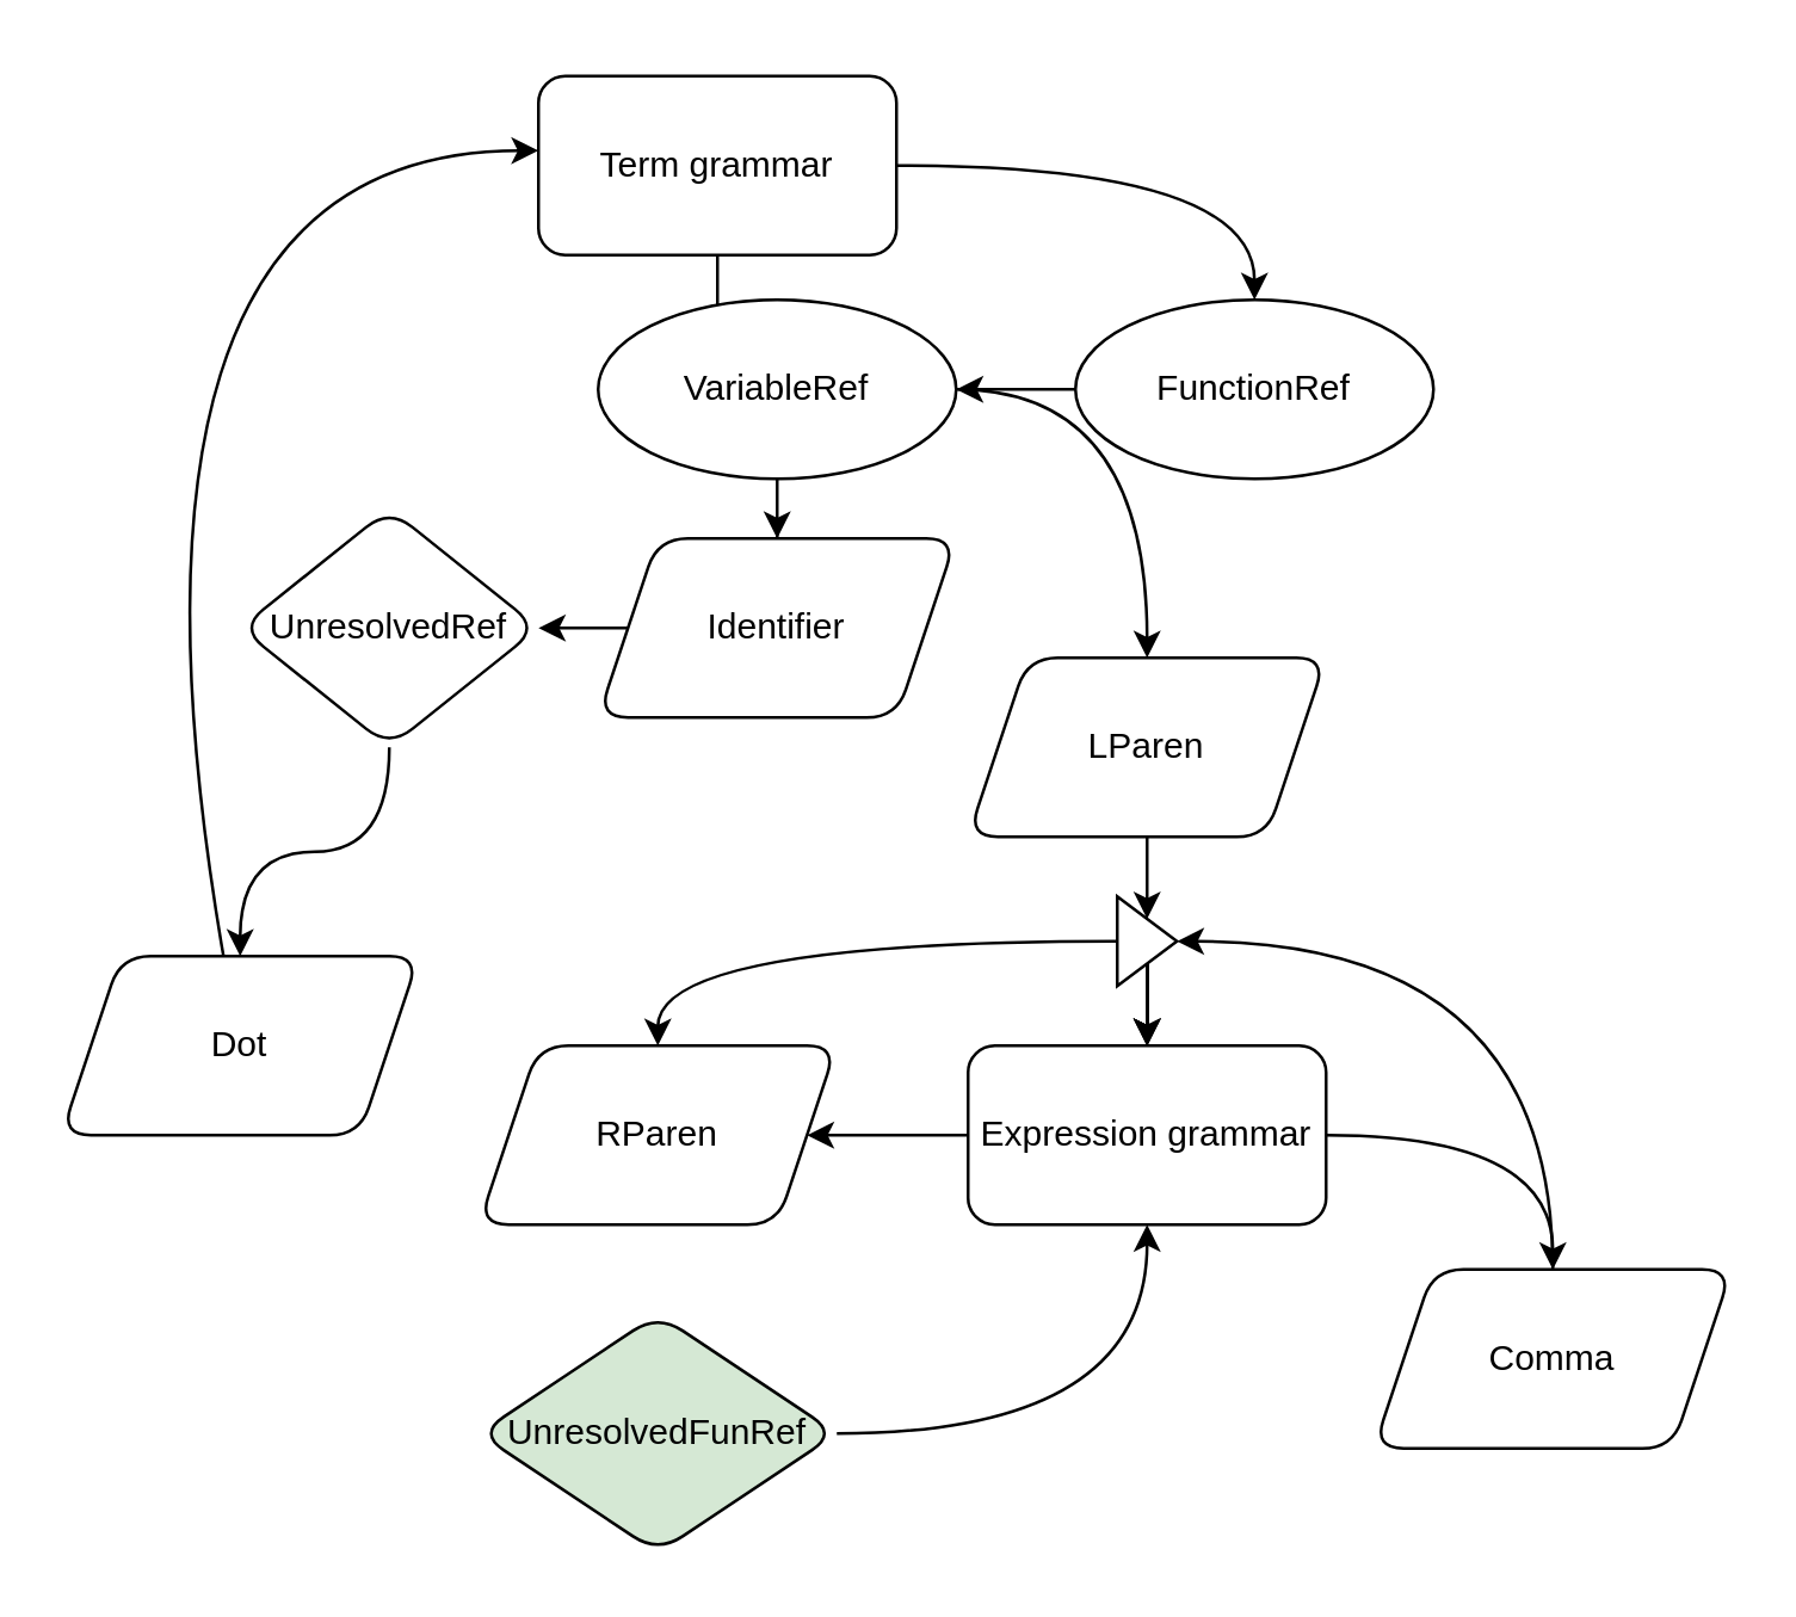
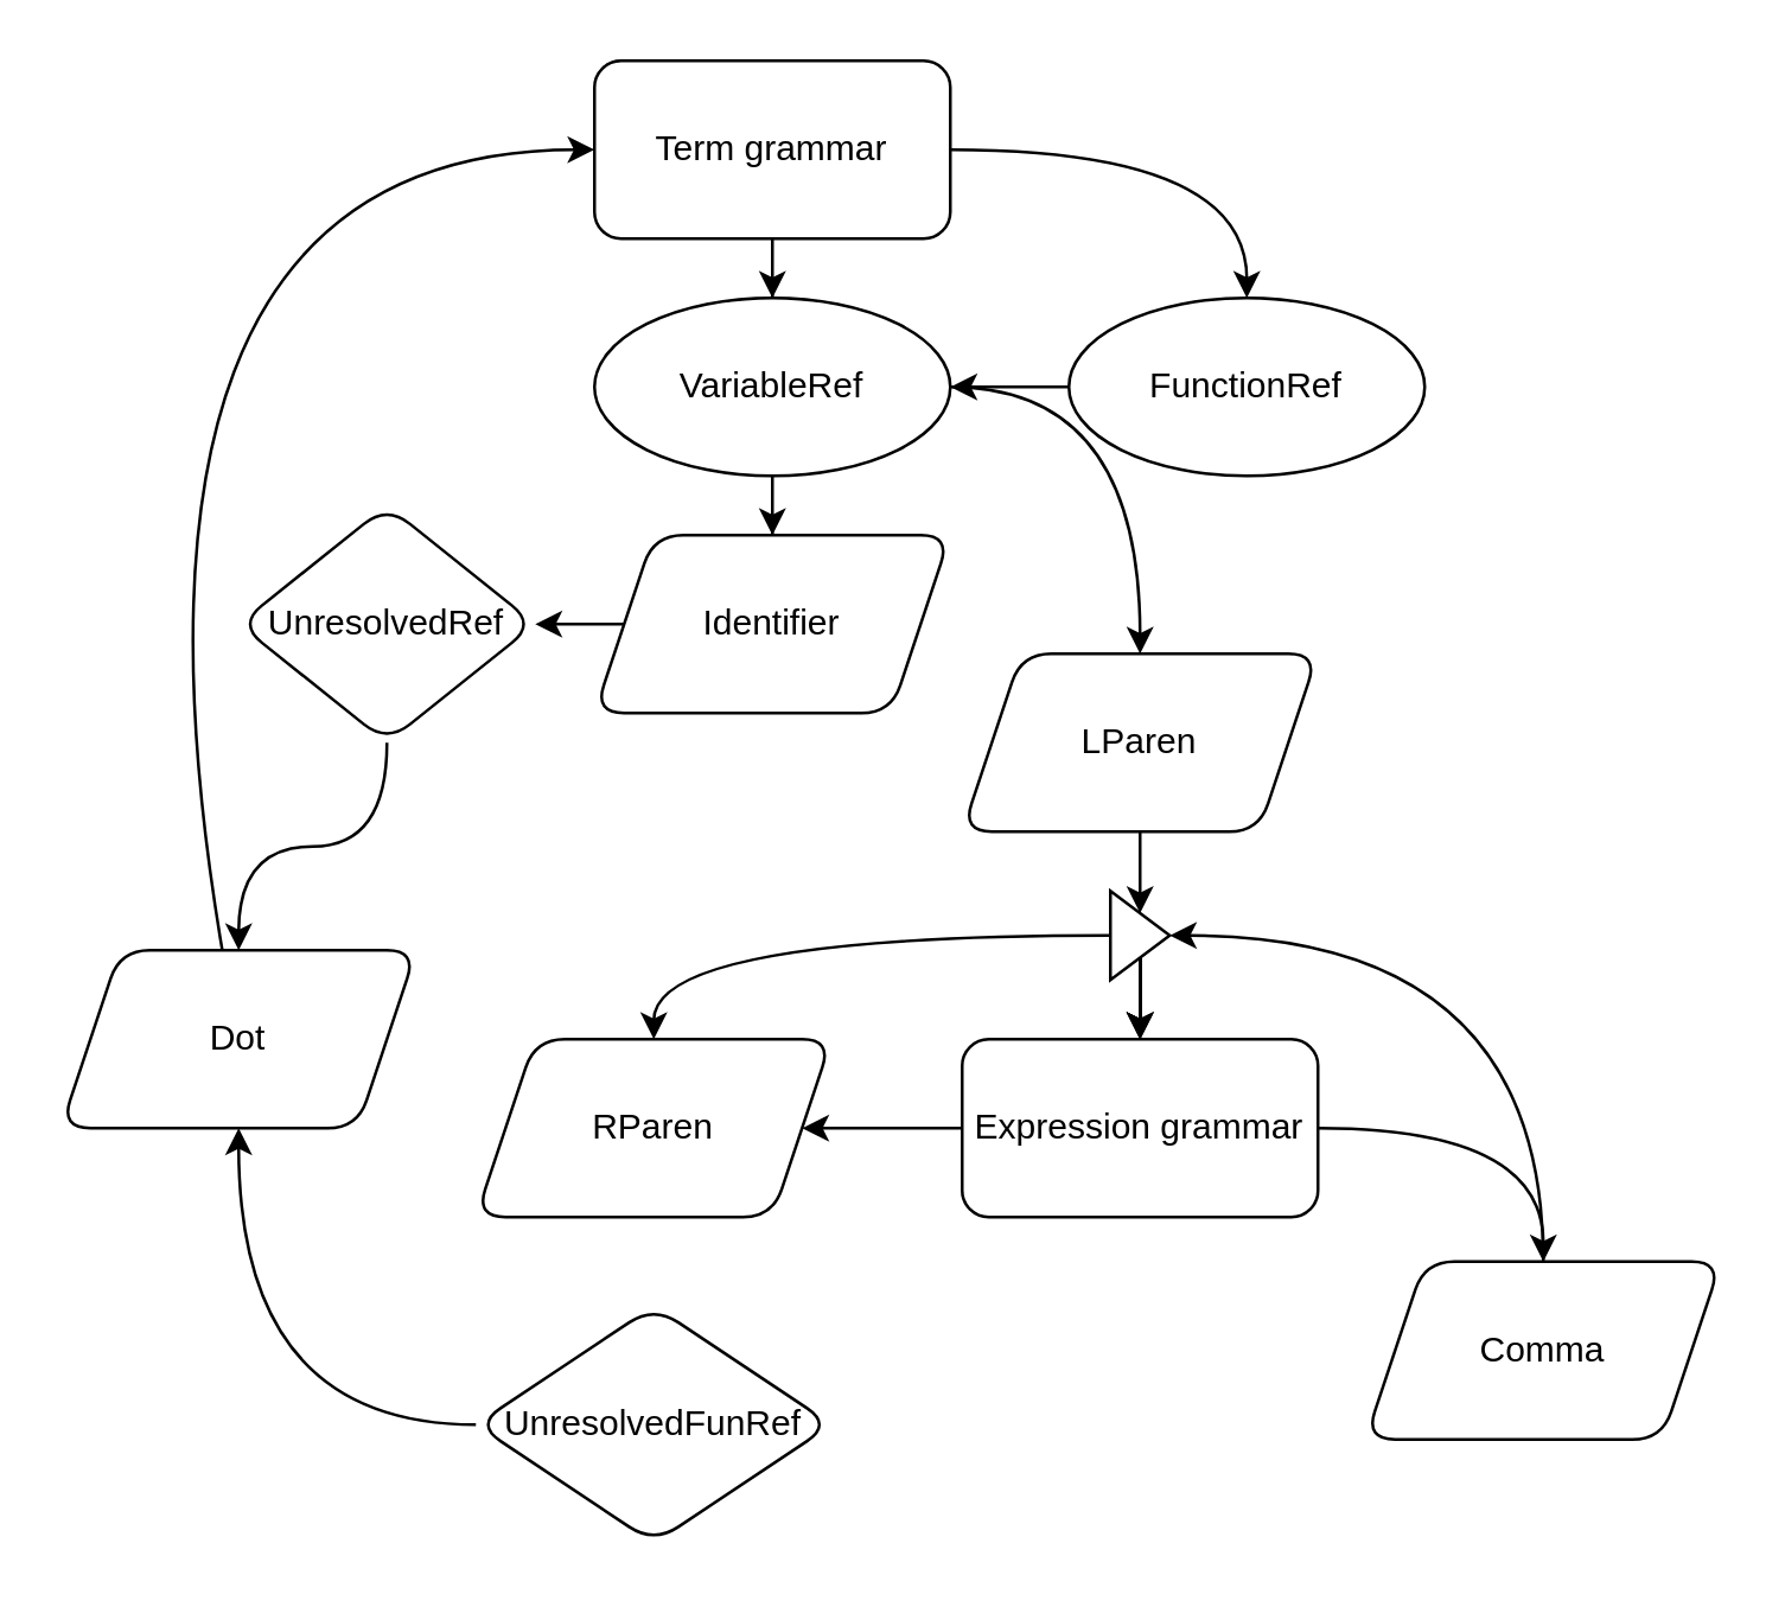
- <mxCell id="4" value="Term grammar" style="rounded=1;whiteSpace=wrap;html=1;" vertex="1" parent="1"><mxGeometry x="180" y="25" width="120" height="60" as="geometry" /></mxCell>
+ <mxCell id="4" value="Term grammar" style="rounded=1;whiteSpace=wrap;html=1;" vertex="1" parent="1"><mxGeometry x="200" y="20" width="120" height="60" as="geometry" /></mxCell>
- <mxCell id="27" style="edgeStyle=orthogonalEdgeStyle;curved=1;rounded=0;orthogonalLoop=1;jettySize=auto;html=1;" edge="1" parent="1" source="28" target="25"><mxGeometry relative="1" as="geometry" /></mxCell>
+ <mxCell id="27" style="edgeStyle=orthogonalEdgeStyle;curved=1;rounded=0;orthogonalLoop=1;jettySize=auto;html=1;" edge="1" parent="1" source="28" target="32"><mxGeometry relative="1" as="geometry" /></mxCell>
- <mxCell id="28" value="UnresolvedFunRef" style="rhombus;whiteSpace=wrap;html=1;rounded=1;fillColor=#d5e8d4;" vertex="1" parent="1"><mxGeometry x="160" y="440" width="120" height="80" as="geometry" /></mxCell>
+ <mxCell id="28" value="UnresolvedFunRef" style="rhombus;whiteSpace=wrap;html=1;rounded=1;" vertex="1" parent="1"><mxGeometry x="160" y="440" width="120" height="80" as="geometry" /></mxCell>
